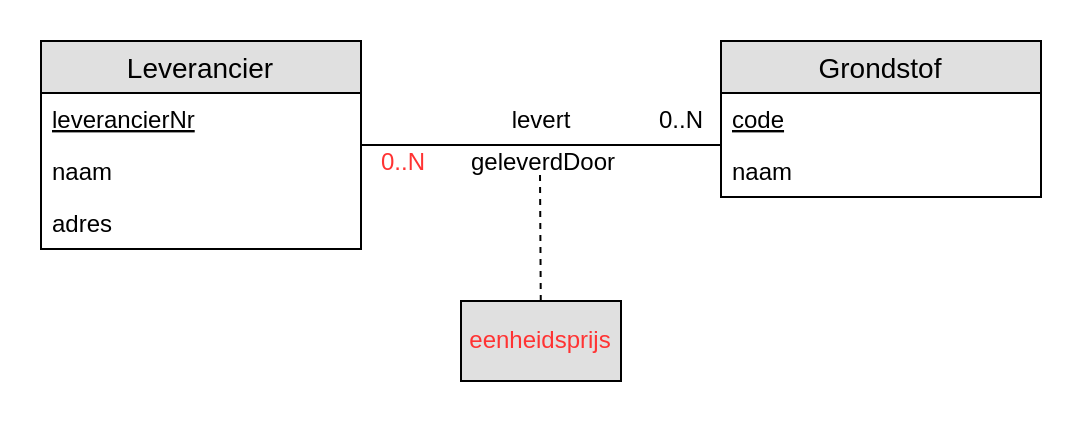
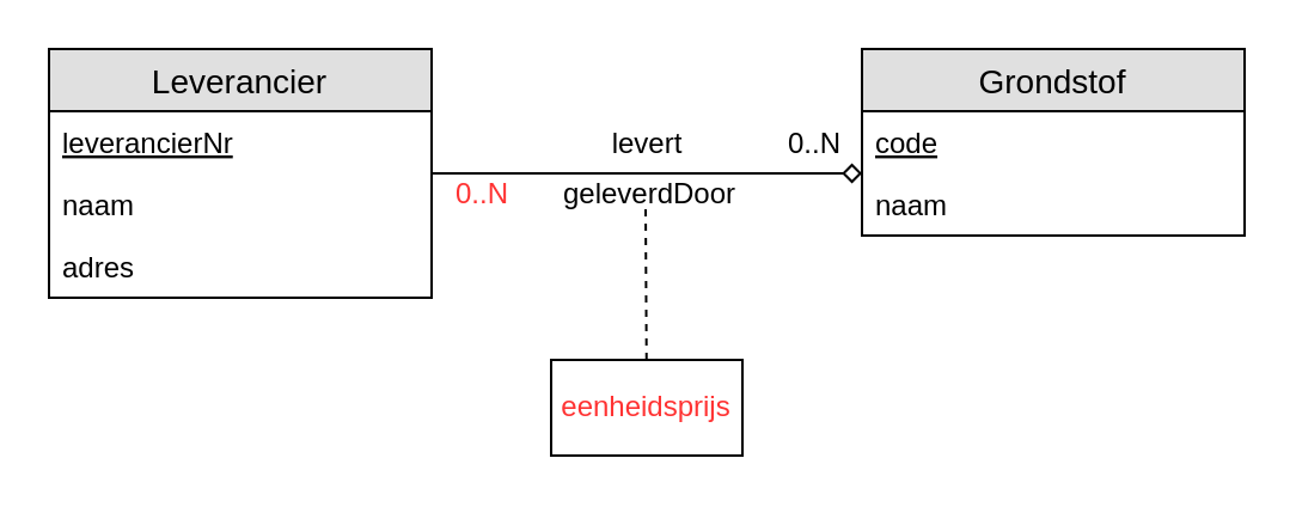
- <mxCell id="2" style="edgeStyle=orthogonalEdgeStyle;rounded=0;orthogonalLoop=1;jettySize=auto;html=1;endArrow=none;endFill=0;" parent="1" source="7" target="11" edge="1"><mxGeometry relative="1" as="geometry"><Array as="points"><mxPoint x="330" y="72" /><mxPoint x="330" y="72" /></Array></mxGeometry></mxCell>
+ <mxCell id="2" style="edgeStyle=orthogonalEdgeStyle;rounded=0;orthogonalLoop=1;jettySize=auto;html=1;endArrow=diamond;endFill=0;" parent="1" source="7" target="11" edge="1"><mxGeometry relative="1" as="geometry"><Array as="points"><mxPoint x="330" y="72" /><mxPoint x="330" y="72" /></Array></mxGeometry></mxCell>
- <mxCell id="15" value="eenheidsprijs" style="rounded=0;whiteSpace=wrap;html=1;fontColor=#FF3333;fillColor=#e0e0e0;" vertex="1" parent="1"><mxGeometry x="230" y="150" width="80" height="40" as="geometry" /></mxCell>
+ <mxCell id="15" value="eenheidsprijs" style="rounded=0;whiteSpace=wrap;html=1;fontColor=#FF3333;" vertex="1" parent="1"><mxGeometry x="230" y="150" width="80" height="40" as="geometry" /></mxCell>
